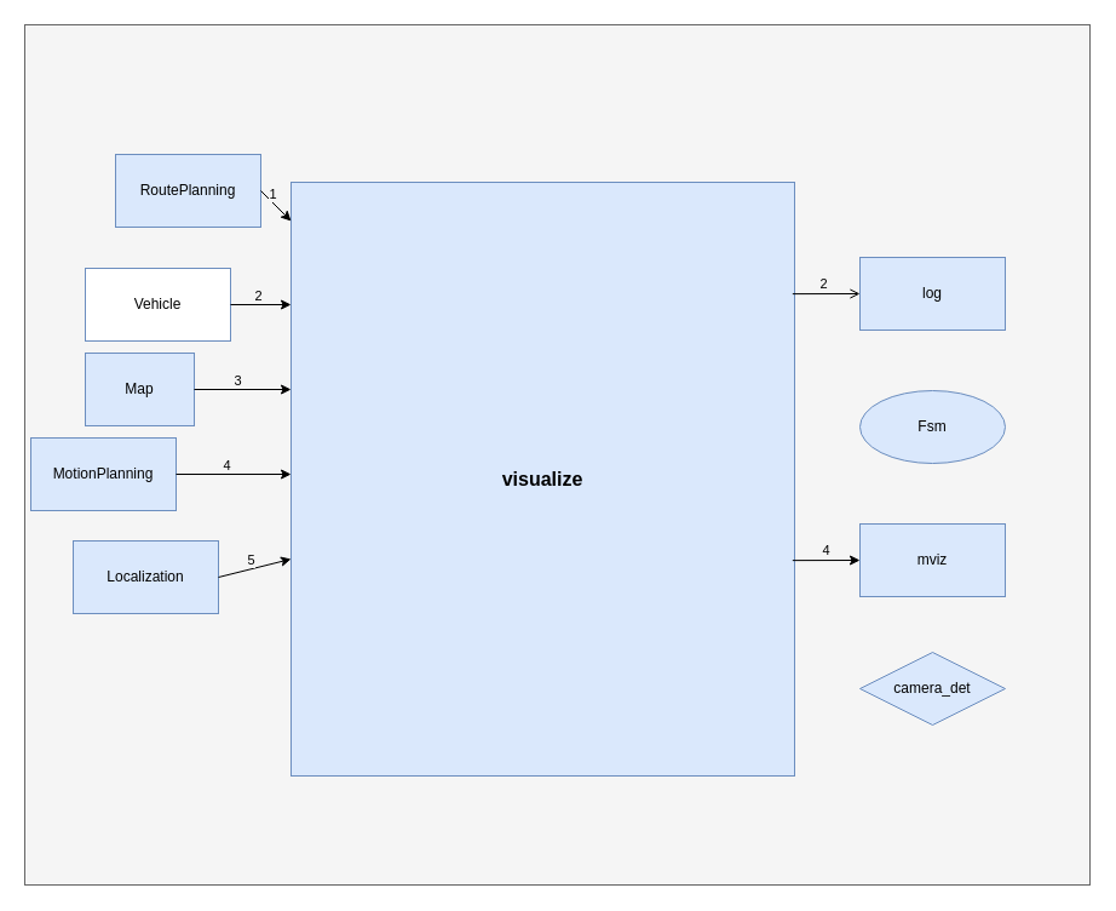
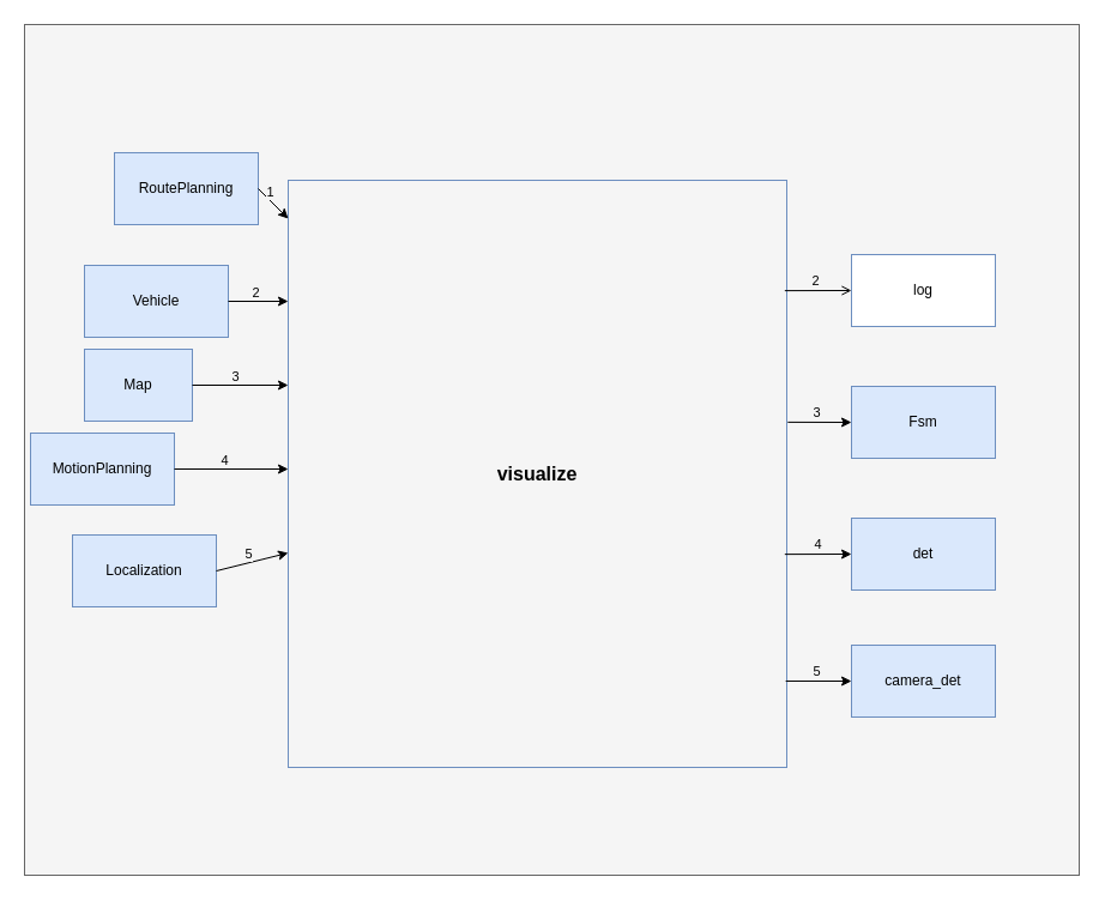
- <mxCell id="5" value="log" style="rounded=0;whiteSpace=wrap;html=1;fillColor=#dae8fc;strokeColor=#6c8ebf;" parent="1" vertex="1"><mxGeometry x="710" y="212" width="120" height="60" as="geometry" /></mxCell>
+ <mxCell id="5" value="log" style="rounded=0;whiteSpace=wrap;html=1;fillColor=#ffffff;strokeColor=#6c8ebf;" parent="1" vertex="1"><mxGeometry x="710" y="212" width="120" height="60" as="geometry" /></mxCell>
- <mxCell id="19" value="Vehicle" style="rounded=0;whiteSpace=wrap;html=1;fillColor=#ffffff;strokeColor=#6c8ebf;" parent="1" vertex="1"><mxGeometry x="70" y="221" width="120" height="60" as="geometry" /></mxCell>
+ <mxCell id="19" value="Vehicle" style="rounded=0;whiteSpace=wrap;html=1;fillColor=#dae8fc;strokeColor=#6c8ebf;" parent="1" vertex="1"><mxGeometry x="70" y="221" width="120" height="60" as="geometry" /></mxCell>
+ <mxCell id="13" value="" style="endArrow=classic;html=1;rounded=0;entryX=0;entryY=0.5;entryDx=0;entryDy=0;exitX=1.002;exitY=0.412;exitDx=0;exitDy=0;exitPerimeter=0;" parent="1" source="3" target="6" edge="1"><mxGeometry width="50" height="50" relative="1" as="geometry"><mxPoint x="440" y="430" as="sourcePoint" /><mxPoint x="490" y="380" as="targetPoint" /></mxGeometry></mxCell>
+ <mxCell id="14" value="3" style="edgeLabel;html=1;align=center;verticalAlign=middle;resizable=0;points=[];labelBackgroundColor=#F5F5F5;" parent="13" vertex="1" connectable="0"><mxGeometry x="-0.106" relative="1" as="geometry"><mxPoint y="-8" as="offset" /></mxGeometry></mxCell>
- <mxCell id="6" value="Fsm" style="ellipse;whiteSpace=wrap;html=1;fillColor=#dae8fc;strokeColor=#6c8ebf;" parent="1" vertex="1"><mxGeometry x="710" y="322" width="120" height="60" as="geometry" /></mxCell>
+ <mxCell id="6" value="Fsm" style="rounded=0;whiteSpace=wrap;html=1;fillColor=#dae8fc;strokeColor=#6c8ebf;" parent="1" vertex="1"><mxGeometry x="710" y="322" width="120" height="60" as="geometry" /></mxCell>
- <mxCell id="3" value="&lt;b&gt;&lt;font style=&quot;font-size: 16px;&quot;&gt;visualize&lt;/font&gt;&lt;/b&gt;" style="rounded=0;whiteSpace=wrap;html=1;fillColor=#dae8fc;strokeColor=#6c8ebf;" parent="1" vertex="1"><mxGeometry x="240" y="150" width="416" height="490" as="geometry" /></mxCell>
+ <mxCell id="3" value="&lt;b&gt;&lt;font style=&quot;font-size: 16px;&quot;&gt;visualize&lt;/font&gt;&lt;/b&gt;" style="rounded=0;whiteSpace=wrap;html=1;fillColor=#f5f5f5;strokeColor=#6c8ebf;" parent="1" vertex="1"><mxGeometry x="240" y="150" width="416" height="490" as="geometry" /></mxCell>
- <mxCell id="7" value="mviz" style="rounded=0;whiteSpace=wrap;html=1;fillColor=#dae8fc;strokeColor=#6c8ebf;" parent="1" vertex="1"><mxGeometry x="710" y="432" width="120" height="60" as="geometry" /></mxCell>
+ <mxCell id="7" value="det" style="rounded=0;whiteSpace=wrap;html=1;fillColor=#dae8fc;strokeColor=#6c8ebf;" parent="1" vertex="1"><mxGeometry x="710" y="432" width="120" height="60" as="geometry" /></mxCell>
+ <mxCell id="17" value="" style="endArrow=classic;html=1;rounded=0;entryX=0;entryY=0.5;entryDx=0;entryDy=0;exitX=0.998;exitY=0.853;exitDx=0;exitDy=0;exitPerimeter=0;" parent="1" source="3" target="8" edge="1"><mxGeometry width="50" height="50" relative="1" as="geometry"><mxPoint x="650" y="565" as="sourcePoint" /><mxPoint x="490" y="380" as="targetPoint" /></mxGeometry></mxCell>
+ <mxCell id="18" value="5" style="edgeLabel;html=1;align=center;verticalAlign=middle;resizable=0;points=[];labelBackgroundColor=#F5F5F5;" parent="17" vertex="1" connectable="0"><mxGeometry x="-0.072" y="1" relative="1" as="geometry"><mxPoint y="-7" as="offset" /></mxGeometry></mxCell>
- <mxCell id="8" value="camera_det" style="rhombus;whiteSpace=wrap;html=1;fillColor=#dae8fc;strokeColor=#6c8ebf;" parent="1" vertex="1"><mxGeometry x="710" y="538" width="120" height="60" as="geometry" /></mxCell>
+ <mxCell id="8" value="camera_det" style="rounded=0;whiteSpace=wrap;html=1;fillColor=#dae8fc;strokeColor=#6c8ebf;" parent="1" vertex="1"><mxGeometry x="710" y="538" width="120" height="60" as="geometry" /></mxCell>
